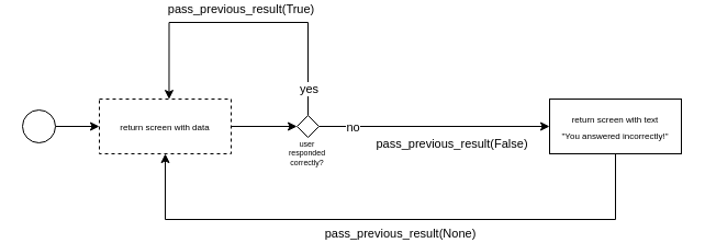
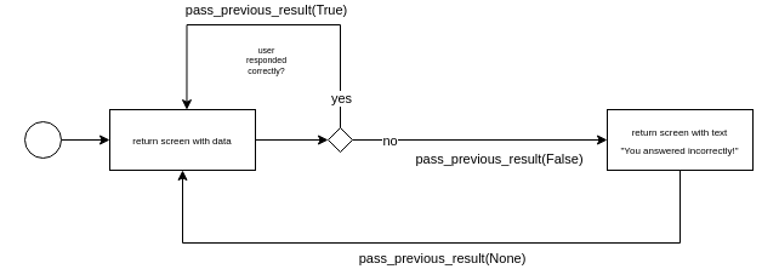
- <mxCell id="5" value="&lt;font style=&quot;font-size: 8px;&quot;&gt;return screen with data&lt;/font&gt;" style="rounded=0;whiteSpace=wrap;html=1;dashed=1;" parent="1" vertex="1"><mxGeometry x="90" y="90" width="120" height="50" as="geometry" /></mxCell>
+ <mxCell id="5" value="&lt;font style=&quot;font-size: 8px;&quot;&gt;return screen with data&lt;/font&gt;" style="rounded=0;whiteSpace=wrap;html=1;" parent="1" vertex="1"><mxGeometry x="90" y="90" width="120" height="50" as="geometry" /></mxCell>
- <mxCell id="13" value="&lt;span style=&quot;text-wrap-mode: wrap;&quot;&gt;user responded correctly?&lt;/span&gt;" style="text;html=1;align=center;verticalAlign=middle;resizable=0;points=[];autosize=1;strokeColor=none;fillColor=none;fontSize=7;" parent="1" vertex="1"><mxGeometry x="229" y="130" width="100" height="20" as="geometry" /></mxCell>
+ <mxCell id="13" value="&lt;span style=&quot;text-wrap-mode: wrap;&quot;&gt;user responded correctly?&lt;/span&gt;" style="text;html=1;align=center;verticalAlign=middle;resizable=0;points=[];autosize=1;strokeColor=none;fillColor=none;fontSize=7;" parent="1" vertex="1"><mxGeometry x="169" y="40" width="100" height="20" as="geometry" /></mxCell>
